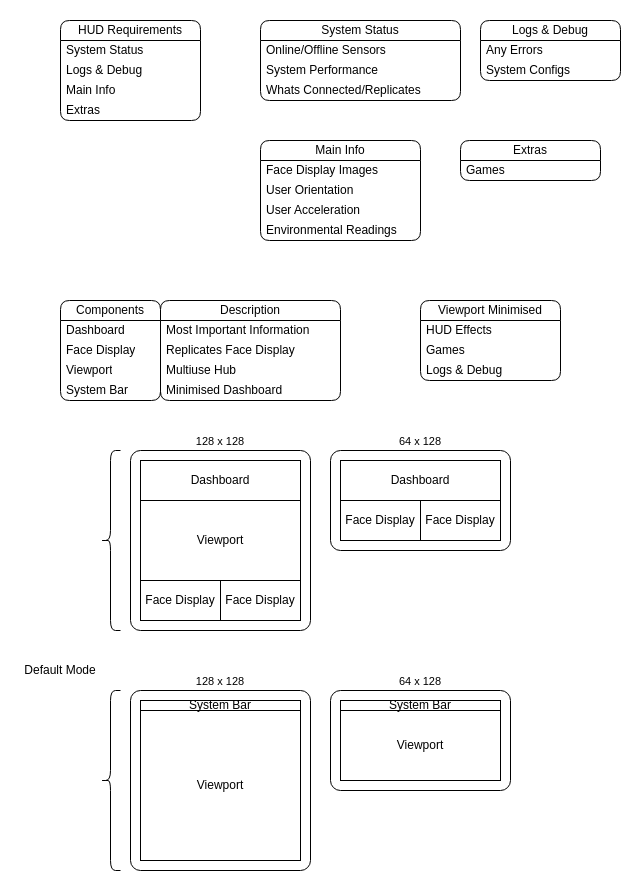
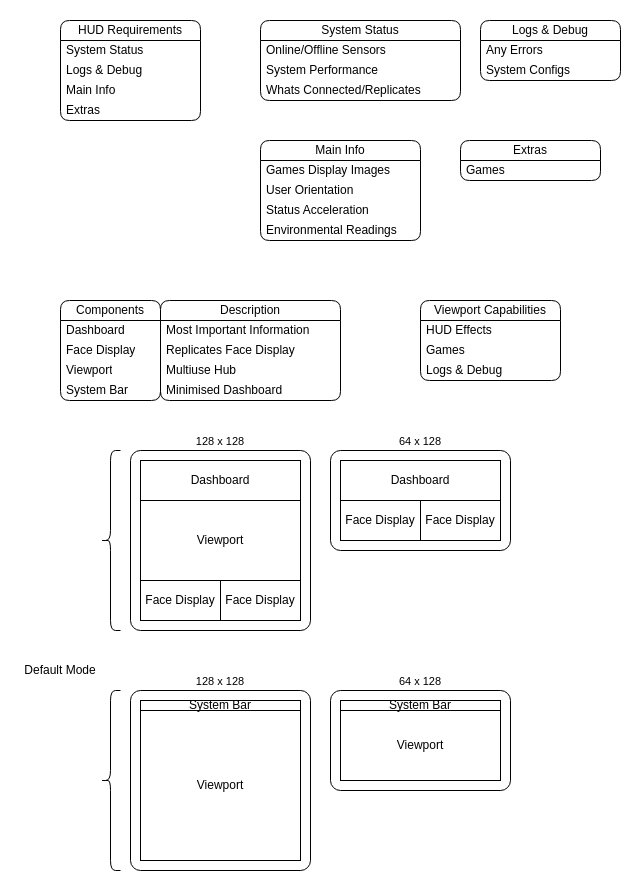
- <mxCell id="15" value="Face Display Images" style="text;strokeColor=none;fillColor=none;align=left;verticalAlign=middle;spacingLeft=4;spacingRight=4;overflow=hidden;points=[[0,0.5],[1,0.5]];portConstraint=eastwest;rotatable=0;whiteSpace=wrap;html=1;" parent="14" vertex="1"><mxGeometry y="20" width="160" height="20" as="geometry" /></mxCell>
+ <mxCell id="15" value="Games Display Images" style="text;strokeColor=none;fillColor=none;align=left;verticalAlign=middle;spacingLeft=4;spacingRight=4;overflow=hidden;points=[[0,0.5],[1,0.5]];portConstraint=eastwest;rotatable=0;whiteSpace=wrap;html=1;" parent="14" vertex="1"><mxGeometry y="20" width="160" height="20" as="geometry" /></mxCell>
- <mxCell id="17" value="User Acceleration" style="text;strokeColor=none;fillColor=none;align=left;verticalAlign=middle;spacingLeft=4;spacingRight=4;overflow=hidden;points=[[0,0.5],[1,0.5]];portConstraint=eastwest;rotatable=0;whiteSpace=wrap;html=1;" parent="14" vertex="1"><mxGeometry y="60" width="160" height="20" as="geometry" /></mxCell>
+ <mxCell id="17" value="Status Acceleration" style="text;strokeColor=none;fillColor=none;align=left;verticalAlign=middle;spacingLeft=4;spacingRight=4;overflow=hidden;points=[[0,0.5],[1,0.5]];portConstraint=eastwest;rotatable=0;whiteSpace=wrap;html=1;" parent="14" vertex="1"><mxGeometry y="60" width="160" height="20" as="geometry" /></mxCell>
- <mxCell id="40" value="Viewport Minimised" style="swimlane;fontStyle=0;childLayout=stackLayout;horizontal=1;startSize=20;horizontalStack=0;resizeParent=1;resizeParentMax=0;resizeLast=0;collapsible=0;marginBottom=0;whiteSpace=wrap;html=1;rounded=1;container=1;strokeColor=default;align=center;verticalAlign=middle;fontFamily=Helvetica;fontSize=12;fontColor=default;fillColor=default;" parent="1" vertex="1"><mxGeometry x="420" y="300" width="140" height="80" as="geometry" /></mxCell>
+ <mxCell id="40" value="Viewport Capabilities" style="swimlane;fontStyle=0;childLayout=stackLayout;horizontal=1;startSize=20;horizontalStack=0;resizeParent=1;resizeParentMax=0;resizeLast=0;collapsible=0;marginBottom=0;whiteSpace=wrap;html=1;rounded=1;container=1;strokeColor=default;align=center;verticalAlign=middle;fontFamily=Helvetica;fontSize=12;fontColor=default;fillColor=default;" parent="1" vertex="1"><mxGeometry x="420" y="300" width="140" height="80" as="geometry" /></mxCell>
